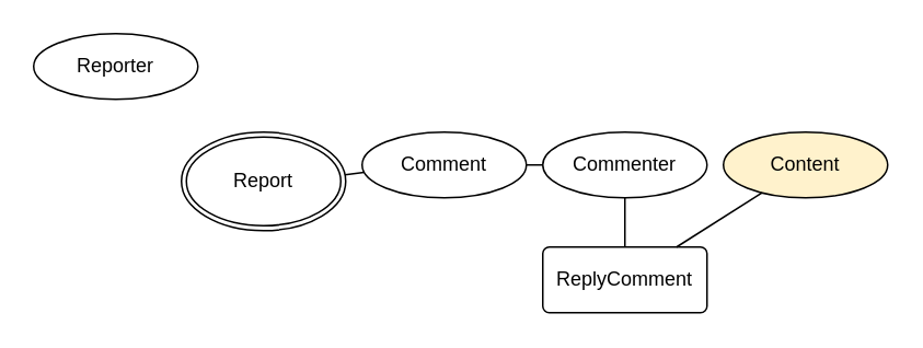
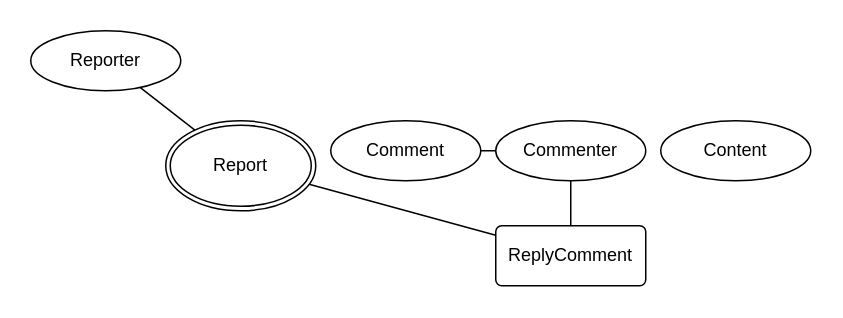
- <mxCell id="7" value="Content" style="ellipse;whiteSpace=wrap;html=1;align=center;fillColor=#fff2cc;" parent="1" vertex="1"><mxGeometry x="440" y="80" width="100" height="40" as="geometry" /></mxCell>
+ <mxCell id="7" value="Content" style="ellipse;whiteSpace=wrap;html=1;align=center;" parent="1" vertex="1"><mxGeometry x="440" y="80" width="100" height="40" as="geometry" /></mxCell>
- <mxCell id="12" value="" style="endArrow=none;html=1;rounded=0;" edge="1" parent="1" source="8" target="3"><mxGeometry width="50" height="50" relative="1" as="geometry"><mxPoint x="20" y="150" as="sourcePoint" /><mxPoint x="70" y="100" as="targetPoint" /></mxGeometry></mxCell>
+ <mxCell id="12" value="" style="endArrow=none;html=1;rounded=0;" edge="1" parent="1" source="8" target="11"><mxGeometry width="50" height="50" relative="1" as="geometry"><mxPoint x="20" y="150" as="sourcePoint" /><mxPoint x="70" y="100" as="targetPoint" /></mxGeometry></mxCell>
- <mxCell id="10" value="" style="endArrow=none;html=1;rounded=0;" parent="1" source="7" target="2" edge="1"><mxGeometry relative="1" as="geometry"><mxPoint x="209" y="122" as="sourcePoint" /><mxPoint x="340" y="164" as="targetPoint" /></mxGeometry></mxCell>
+ <mxCell id="9" value="" style="endArrow=none;html=1;rounded=0;" parent="1" source="8" target="2" edge="1"><mxGeometry relative="1" as="geometry"><mxPoint x="320" y="220" as="sourcePoint" /><mxPoint x="480" y="220" as="targetPoint" /></mxGeometry></mxCell>
